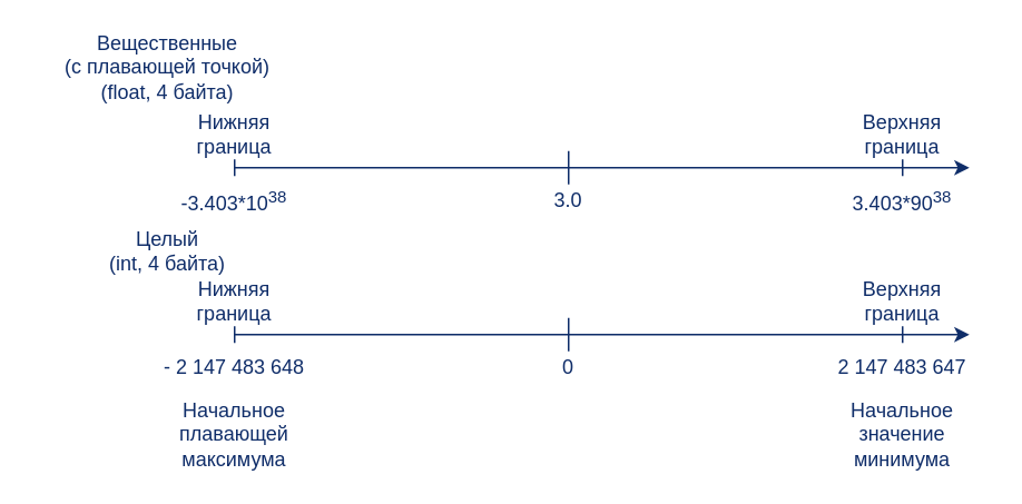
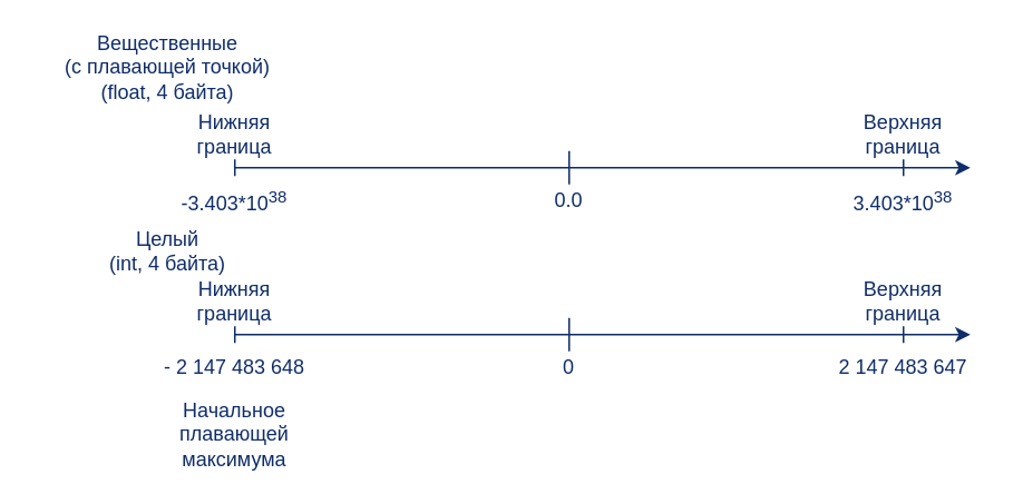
- <mxCell id="13" value="3.0" style="rounded=0;whiteSpace=wrap;html=1;strokeColor=none;fontColor=#0F2D69;fillColor=none;" vertex="1" parent="1"><mxGeometry x="330" y="110" width="20" height="20" as="geometry" /></mxCell>
+ <mxCell id="13" value="0.0" style="rounded=0;whiteSpace=wrap;html=1;strokeColor=none;fontColor=#0F2D69;fillColor=none;" vertex="1" parent="1"><mxGeometry x="330" y="110" width="20" height="20" as="geometry" /></mxCell>
- <mxCell id="19" value="3.403*90&lt;sup&gt;38&lt;/sup&gt;" style="rounded=0;whiteSpace=wrap;html=1;strokeColor=none;fontColor=#0F2D69;fillColor=none;" vertex="1" parent="1"><mxGeometry x="500" y="110" width="80" height="20" as="geometry" /></mxCell>
+ <mxCell id="19" value="3.403*10&lt;sup&gt;38&lt;/sup&gt;" style="rounded=0;whiteSpace=wrap;html=1;strokeColor=none;fontColor=#0F2D69;fillColor=none;" vertex="1" parent="1"><mxGeometry x="500" y="110" width="80" height="20" as="geometry" /></mxCell>
- <mxCell id="23" value="&lt;div&gt;Начальное&lt;/div&gt;&lt;div&gt;значение&lt;/div&gt;&lt;div&gt;минимума&lt;/div&gt;" style="rounded=0;whiteSpace=wrap;html=1;strokeColor=none;fontColor=#0F2D69;fillColor=none;" vertex="1" parent="1"><mxGeometry x="490" y="240" width="100" height="40" as="geometry" /></mxCell>
